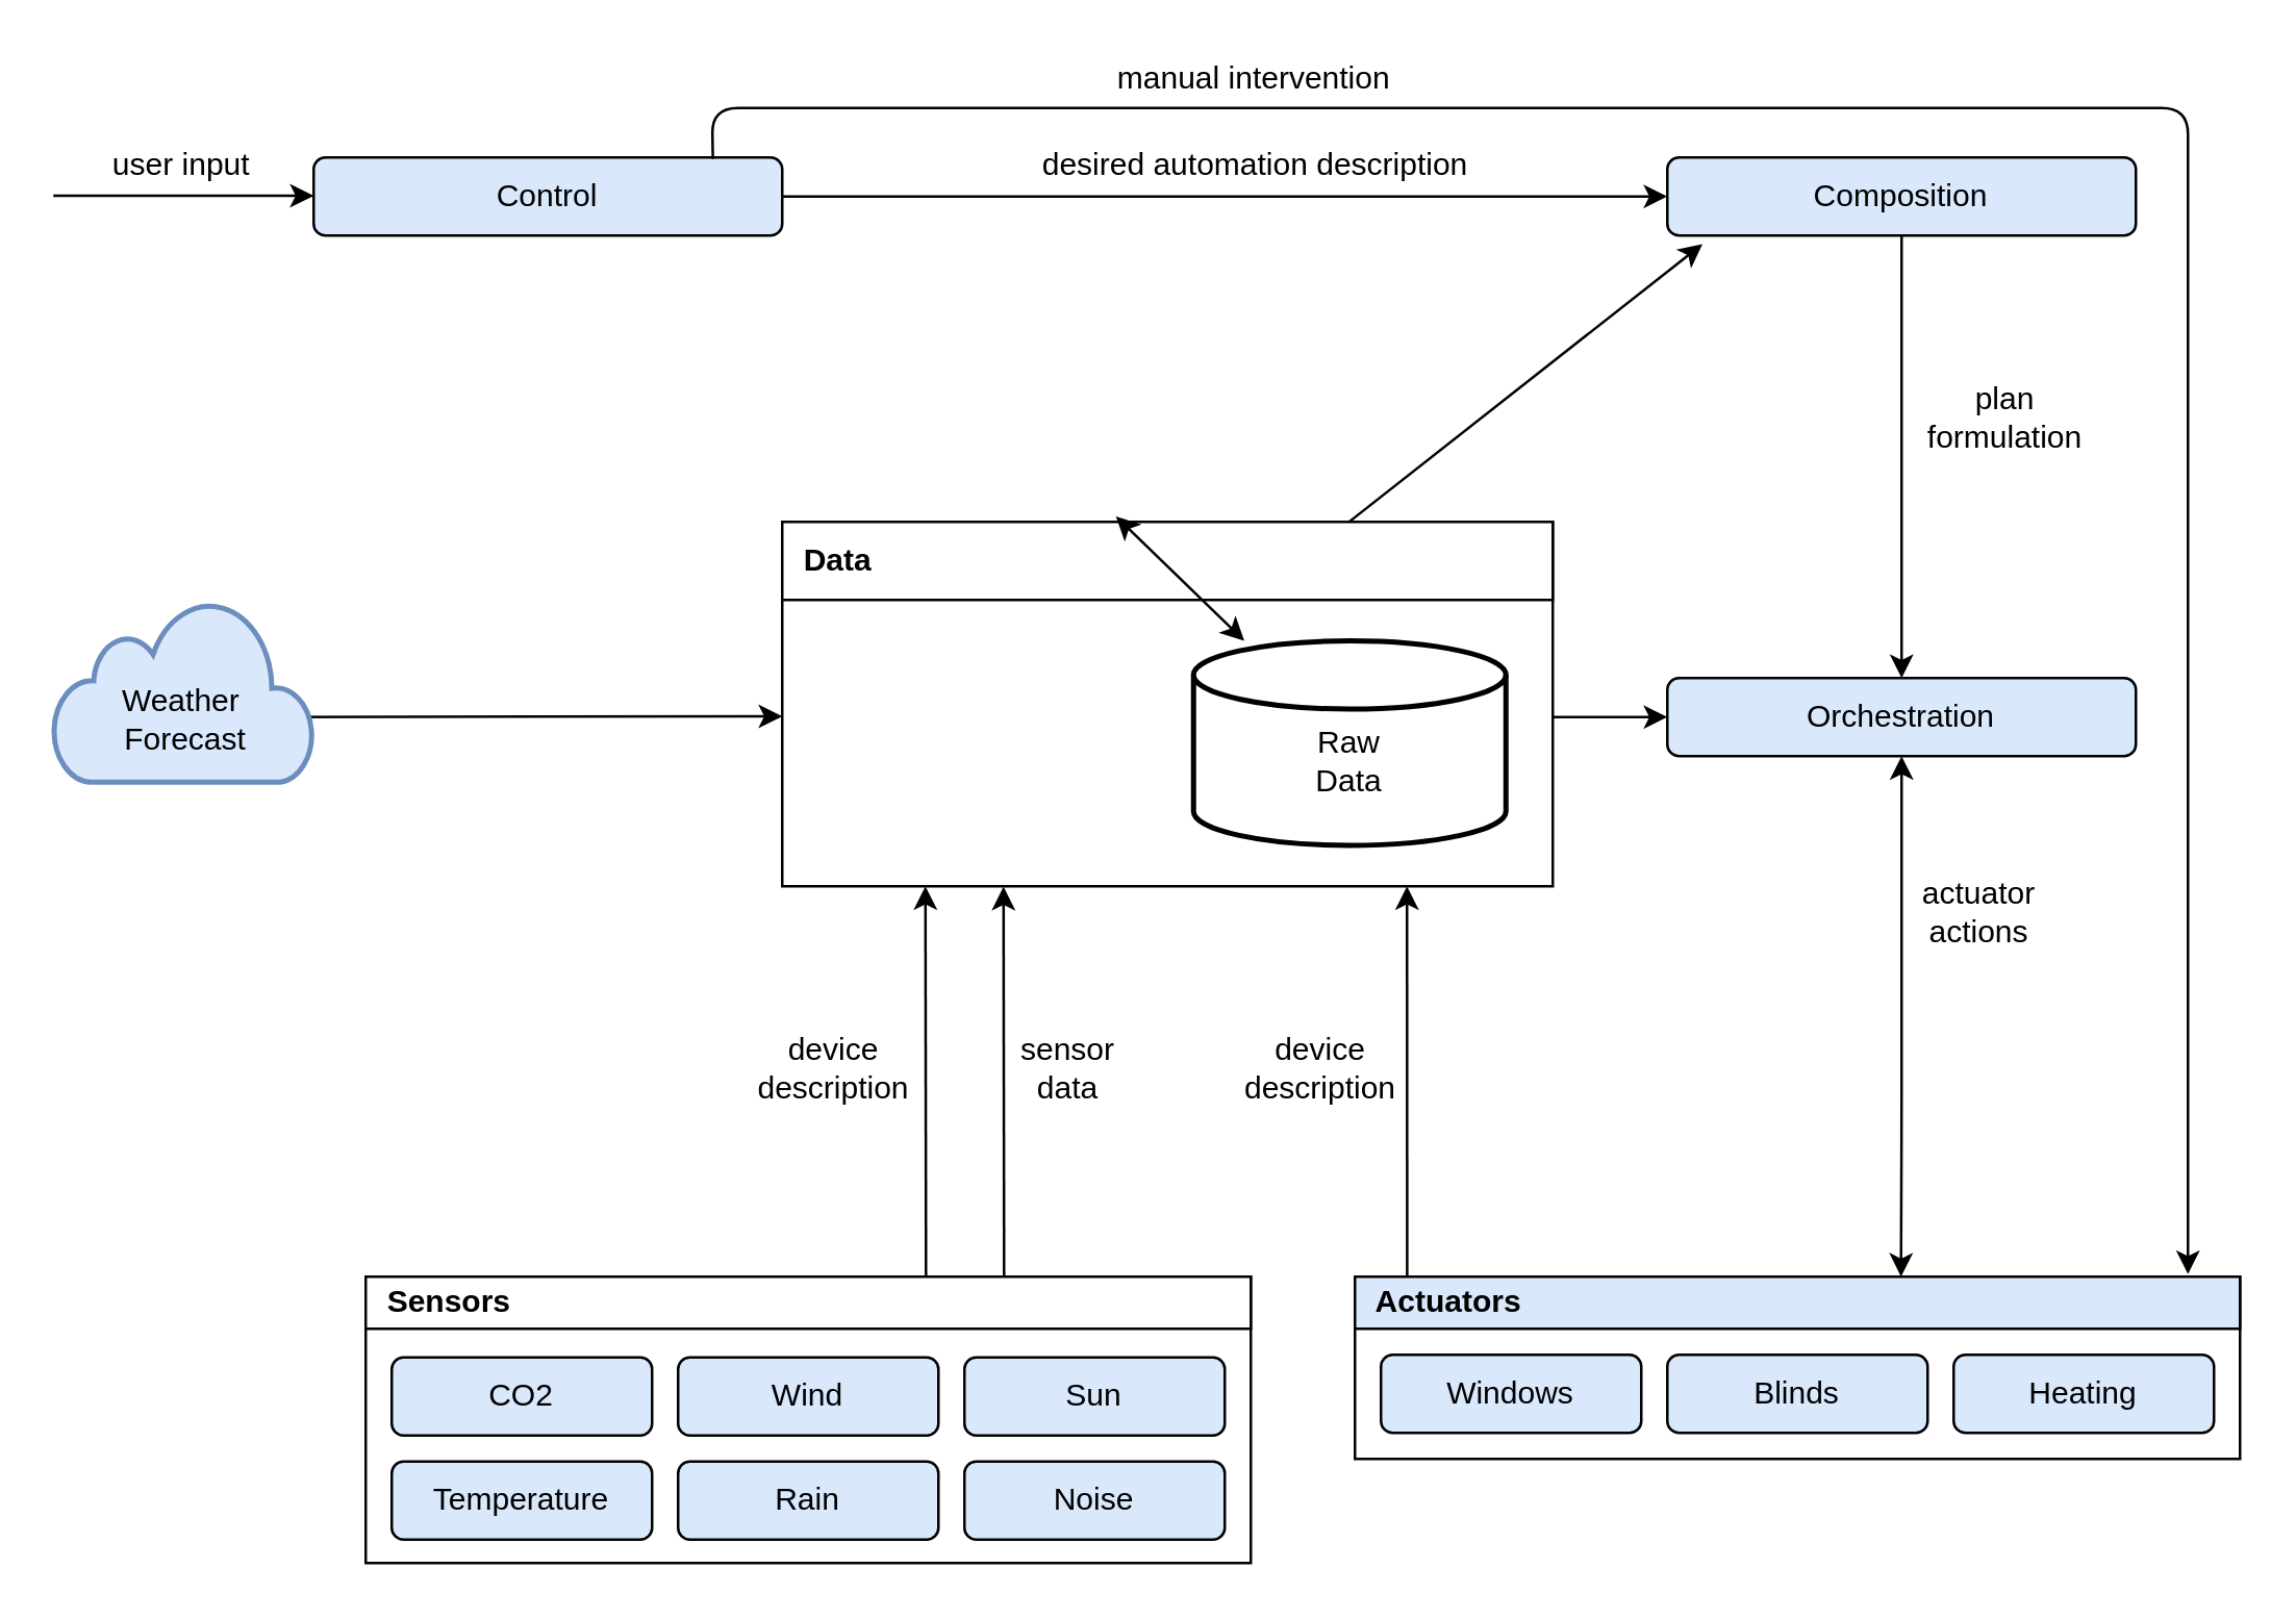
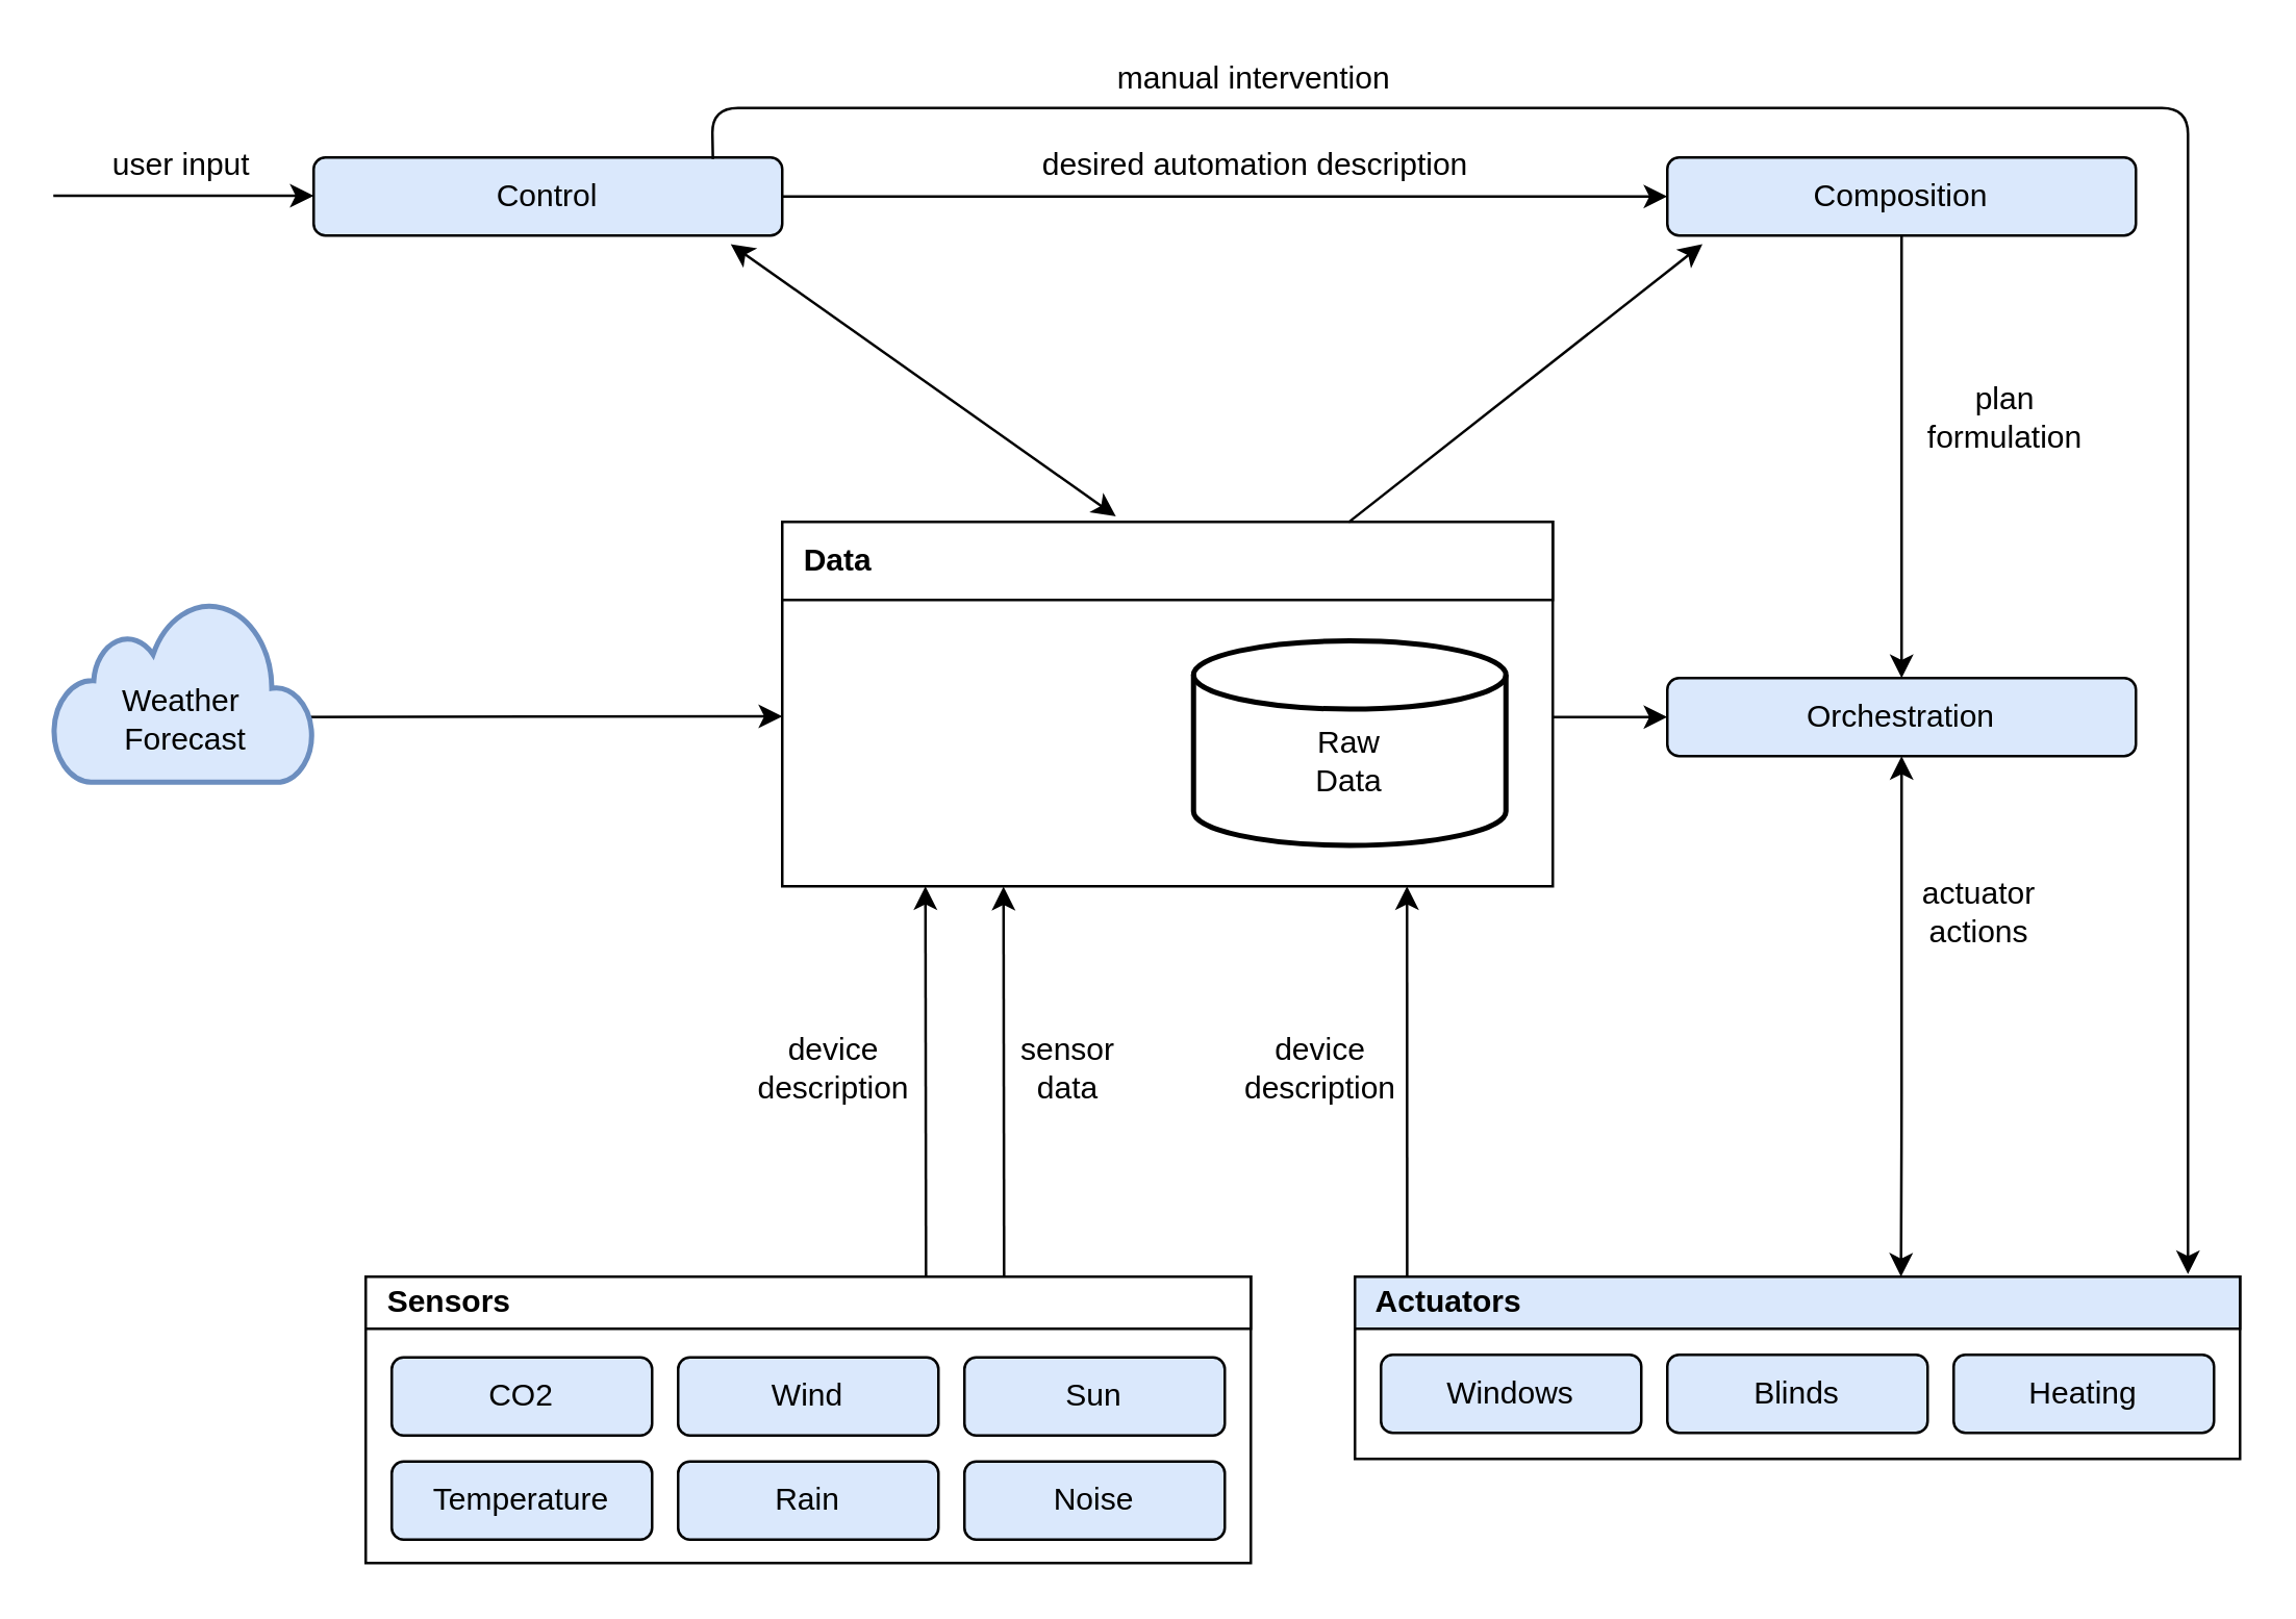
- <mxCell id="47" value="" style="endArrow=classic;html=1;exitX=0.433;exitY=-0.071;exitDx=0;exitDy=0;exitPerimeter=0;startArrow=classic;startFill=1;" edge="1" parent="1" source="22" target="23"><mxGeometry width="50" height="50" relative="1" as="geometry"><mxPoint x="180" y="385" as="sourcePoint" /><mxPoint x="180.23" y="185" as="targetPoint" /></mxGeometry></mxCell>
+ <mxCell id="47" value="" style="endArrow=classic;html=1;exitX=0.433;exitY=-0.071;exitDx=0;exitDy=0;exitPerimeter=0;startArrow=classic;startFill=1;entryX=0.89;entryY=1.11;entryDx=0;entryDy=0;entryPerimeter=0;" edge="1" parent="1" source="22" target="40"><mxGeometry width="50" height="50" relative="1" as="geometry"><mxPoint x="180" y="385" as="sourcePoint" /><mxPoint x="180.23" y="185" as="targetPoint" /></mxGeometry></mxCell>
